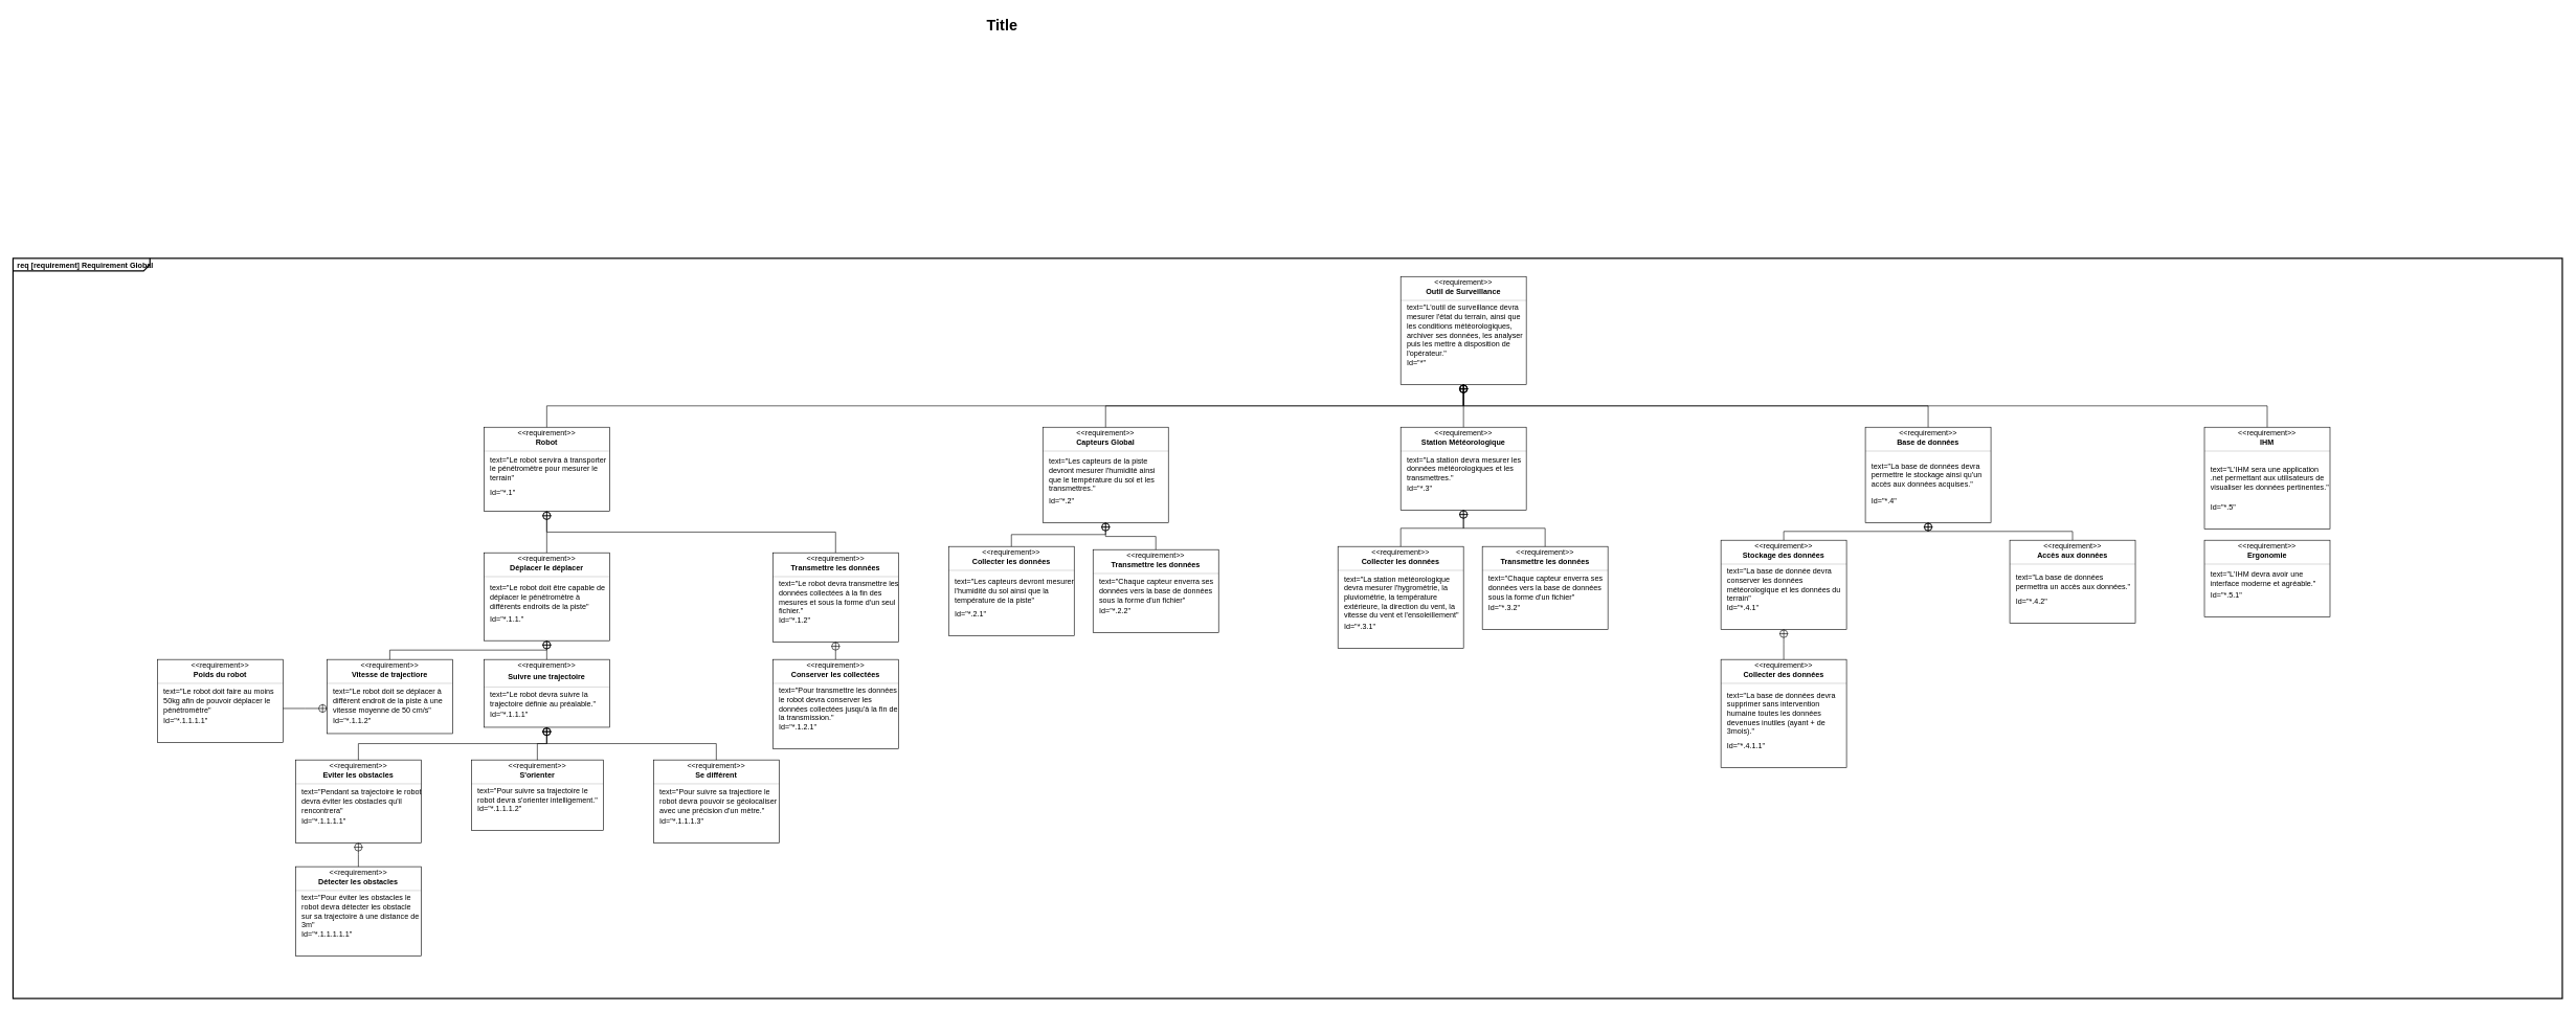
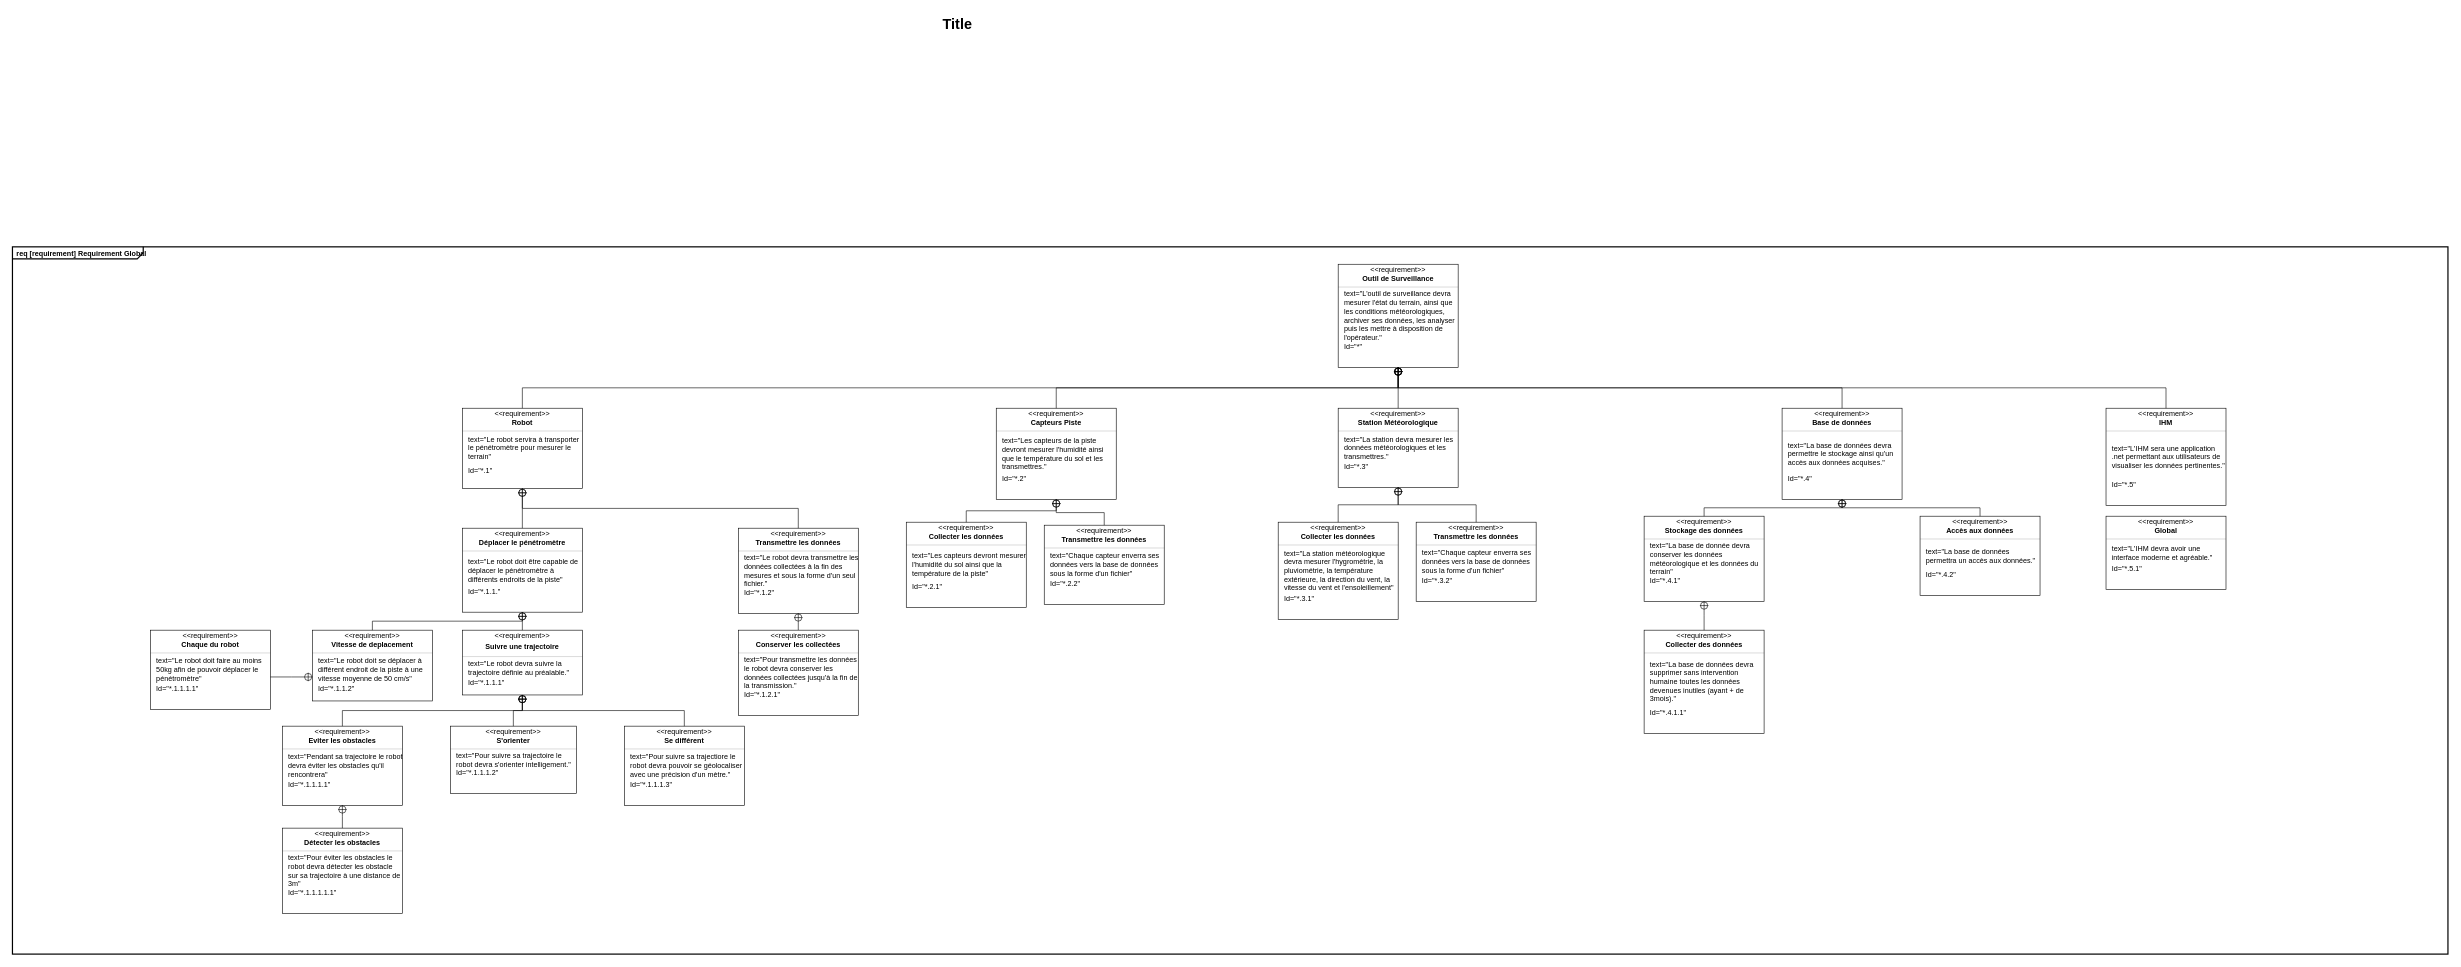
- <mxCell id="34" value="Capteurs Global" style="html=1;align=center;spacing=0;verticalAlign=middle;strokeColor=none;fillColor=none;whiteSpace=wrap;fontStyle=1" parent="32" vertex="1"><mxGeometry y="16" width="200" height="18" as="geometry" /></mxCell>
+ <mxCell id="34" value="Capteurs Piste" style="html=1;align=center;spacing=0;verticalAlign=middle;strokeColor=none;fillColor=none;whiteSpace=wrap;fontStyle=1" parent="32" vertex="1"><mxGeometry y="16" width="200" height="18" as="geometry" /></mxCell>
- <mxCell id="173" value="Ergonomie" style="html=1;align=center;spacing=0;verticalAlign=middle;strokeColor=none;fillColor=none;whiteSpace=wrap;fontStyle=1" parent="171" vertex="1"><mxGeometry y="16" width="200" height="18" as="geometry" /></mxCell>
+ <mxCell id="173" value="Global" style="html=1;align=center;spacing=0;verticalAlign=middle;strokeColor=none;fillColor=none;whiteSpace=wrap;fontStyle=1" parent="171" vertex="1"><mxGeometry y="16" width="200" height="18" as="geometry" /></mxCell>
- <mxCell id="41" value="Déplacer le déplacer" style="html=1;align=center;spacing=0;verticalAlign=middle;strokeColor=none;fillColor=none;whiteSpace=wrap;fontStyle=1" parent="39" vertex="1"><mxGeometry y="16" width="200" height="18" as="geometry" /></mxCell>
+ <mxCell id="41" value="Déplacer le pénétromètre" style="html=1;align=center;spacing=0;verticalAlign=middle;strokeColor=none;fillColor=none;whiteSpace=wrap;fontStyle=1" parent="39" vertex="1"><mxGeometry y="16" width="200" height="18" as="geometry" /></mxCell>
- <mxCell id="185" value="Poids du robot" style="html=1;align=center;spacing=0;verticalAlign=middle;strokeColor=none;fillColor=none;whiteSpace=wrap;fontStyle=1" parent="183" vertex="1"><mxGeometry y="16" width="200" height="18" as="geometry" /></mxCell>
+ <mxCell id="185" value="Chaque du robot" style="html=1;align=center;spacing=0;verticalAlign=middle;strokeColor=none;fillColor=none;whiteSpace=wrap;fontStyle=1" parent="183" vertex="1"><mxGeometry y="16" width="200" height="18" as="geometry" /></mxCell>
- <mxCell id="132" value="Vitesse de trajectiore" style="html=1;align=center;spacing=0;verticalAlign=middle;strokeColor=none;fillColor=none;whiteSpace=wrap;fontStyle=1" parent="130" vertex="1"><mxGeometry y="16" width="200" height="18" as="geometry" /></mxCell>
+ <mxCell id="132" value="Vitesse de deplacement" style="html=1;align=center;spacing=0;verticalAlign=middle;strokeColor=none;fillColor=none;whiteSpace=wrap;fontStyle=1" parent="130" vertex="1"><mxGeometry y="16" width="200" height="18" as="geometry" /></mxCell>
